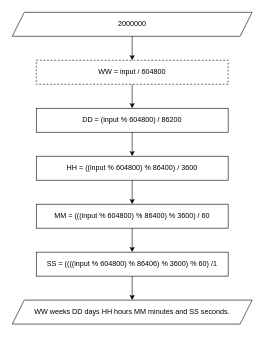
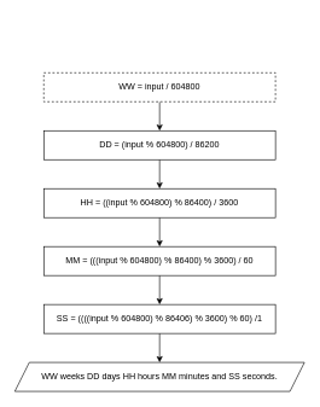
- <mxCell id="3" value="2000000" style="shape=parallelogram;perimeter=parallelogramPerimeter;whiteSpace=wrap;html=1;fixedSize=1;" vertex="1" parent="1"><mxGeometry x="20" y="20" width="400" height="40" as="geometry" /></mxCell>
- <mxCell id="2" style="edgeStyle=none;html=1;exitX=0.5;exitY=1;exitDx=0;exitDy=0;entryX=0.5;entryY=0;entryDx=0;entryDy=0;" edge="1" parent="1" source="3" target="5"><mxGeometry relative="1" as="geometry" /></mxCell>
